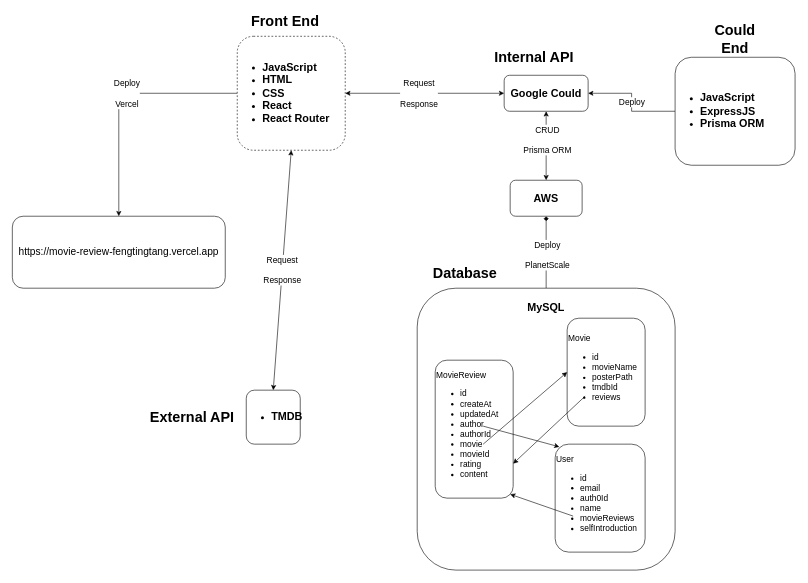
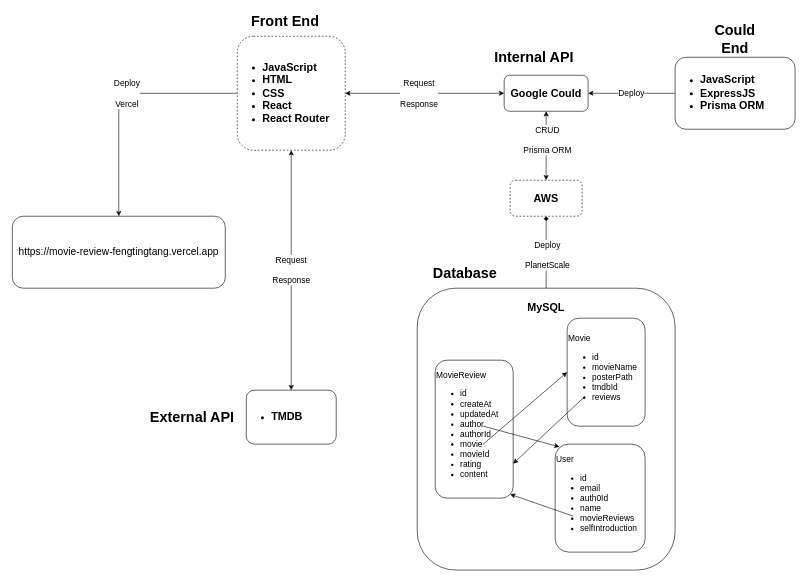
- <mxCell id="7" value="&lt;h2&gt;&lt;ul&gt;&lt;li&gt;JavaScript&lt;/li&gt;&lt;li&gt;ExpressJS&lt;/li&gt;&lt;li&gt;Prisma ORM&lt;/li&gt;&lt;/ul&gt;&lt;/h2&gt;" style="rounded=1;whiteSpace=wrap;html=1;align=left;" vertex="1" parent="1"><mxGeometry x="1125" y="95" width="200" height="180" as="geometry" /></mxCell>
+ <mxCell id="7" value="&lt;h2&gt;&lt;ul&gt;&lt;li&gt;JavaScript&lt;/li&gt;&lt;li&gt;ExpressJS&lt;/li&gt;&lt;li&gt;Prisma ORM&lt;/li&gt;&lt;/ul&gt;&lt;/h2&gt;" style="rounded=1;whiteSpace=wrap;html=1;align=left;" vertex="1" parent="1"><mxGeometry x="1125" y="95" width="200" height="120" as="geometry" /></mxCell>
- <mxCell id="18" value="&lt;h2&gt;AWS&lt;/h2&gt;" style="rounded=1;whiteSpace=wrap;html=1;" vertex="1" parent="1"><mxGeometry x="850" y="300" width="120" height="60" as="geometry" /></mxCell>
+ <mxCell id="18" value="&lt;h2&gt;AWS&lt;/h2&gt;" style="rounded=1;whiteSpace=wrap;html=1;dashed=1;" vertex="1" parent="1"><mxGeometry x="850" y="300" width="120" height="60" as="geometry" /></mxCell>
- <mxCell id="10" value="&lt;h2&gt;&lt;ul&gt;&lt;li&gt;TMDB&lt;/li&gt;&lt;/ul&gt;&lt;/h2&gt;" style="rounded=1;whiteSpace=wrap;html=1;align=left;" vertex="1" parent="1"><mxGeometry x="410" y="650" width="90" height="90" as="geometry" /></mxCell>
+ <mxCell id="10" value="&lt;h2&gt;&lt;ul&gt;&lt;li&gt;TMDB&lt;/li&gt;&lt;/ul&gt;&lt;/h2&gt;" style="rounded=1;whiteSpace=wrap;html=1;align=left;" vertex="1" parent="1"><mxGeometry x="410" y="650" width="150" height="90" as="geometry" /></mxCell>
